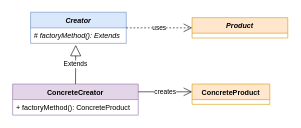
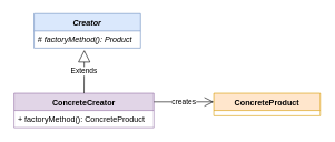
- <mxCell id="9" value="uses" style="endArrow=open;endSize=12;dashed=1;html=1;exitX=1;exitY=0.5;exitDx=0;exitDy=0;entryX=0;entryY=0.5;entryDx=0;entryDy=0;" edge="1" parent="1" source="2" target="7"><mxGeometry width="160" relative="1" as="geometry"><mxPoint x="280" y="180" as="sourcePoint" /><mxPoint x="440" y="180" as="targetPoint" /><Array as="points"><mxPoint x="270" y="46" /></Array></mxGeometry></mxCell>
- <mxCell id="7" value="Product" style="swimlane;fontStyle=3;align=center;verticalAlign=top;childLayout=stackLayout;horizontal=1;startSize=26;horizontalStack=0;resizeParent=1;resizeParentMax=0;resizeLast=0;collapsible=1;marginBottom=0;fillColor=#ffe6cc;strokeColor=#d79b00;" vertex="1" parent="1"><mxGeometry x="320" y="29" width="160" height="34" as="geometry" /></mxCell>
- <mxCell id="3" value="# factoryMethod(): Extends" style="text;strokeColor=none;fillColor=none;align=left;verticalAlign=top;spacingLeft=4;spacingRight=4;overflow=hidden;rotatable=0;points=[[0,0.5],[1,0.5]];portConstraint=eastwest;fontStyle=2" vertex="1" parent="2"><mxGeometry y="26" width="160" height="26" as="geometry" /></mxCell>
+ <mxCell id="3" value="# factoryMethod(): Product" style="text;strokeColor=none;fillColor=none;align=left;verticalAlign=top;spacingLeft=4;spacingRight=4;overflow=hidden;rotatable=0;points=[[0,0.5],[1,0.5]];portConstraint=eastwest;fontStyle=2" vertex="1" parent="2"><mxGeometry y="26" width="160" height="26" as="geometry" /></mxCell>
- <mxCell id="8" value="ConcreteProduct" style="swimlane;fontStyle=1;align=center;verticalAlign=top;childLayout=stackLayout;horizontal=1;startSize=26;horizontalStack=0;resizeParent=1;resizeParentMax=0;resizeLast=0;collapsible=1;marginBottom=0;fillColor=#ffe6cc;strokeColor=#d79b00;" vertex="1" parent="1"><mxGeometry x="320" y="140" width="130" height="34" as="geometry" /></mxCell>
+ <mxCell id="8" value="ConcreteProduct" style="swimlane;fontStyle=1;align=center;verticalAlign=top;childLayout=stackLayout;horizontal=1;startSize=26;horizontalStack=0;resizeParent=1;resizeParentMax=0;resizeLast=0;collapsible=1;marginBottom=0;fillColor=#ffe6cc;strokeColor=#d79b00;" vertex="1" parent="1"><mxGeometry x="320" y="140" width="160" height="34" as="geometry" /></mxCell>
